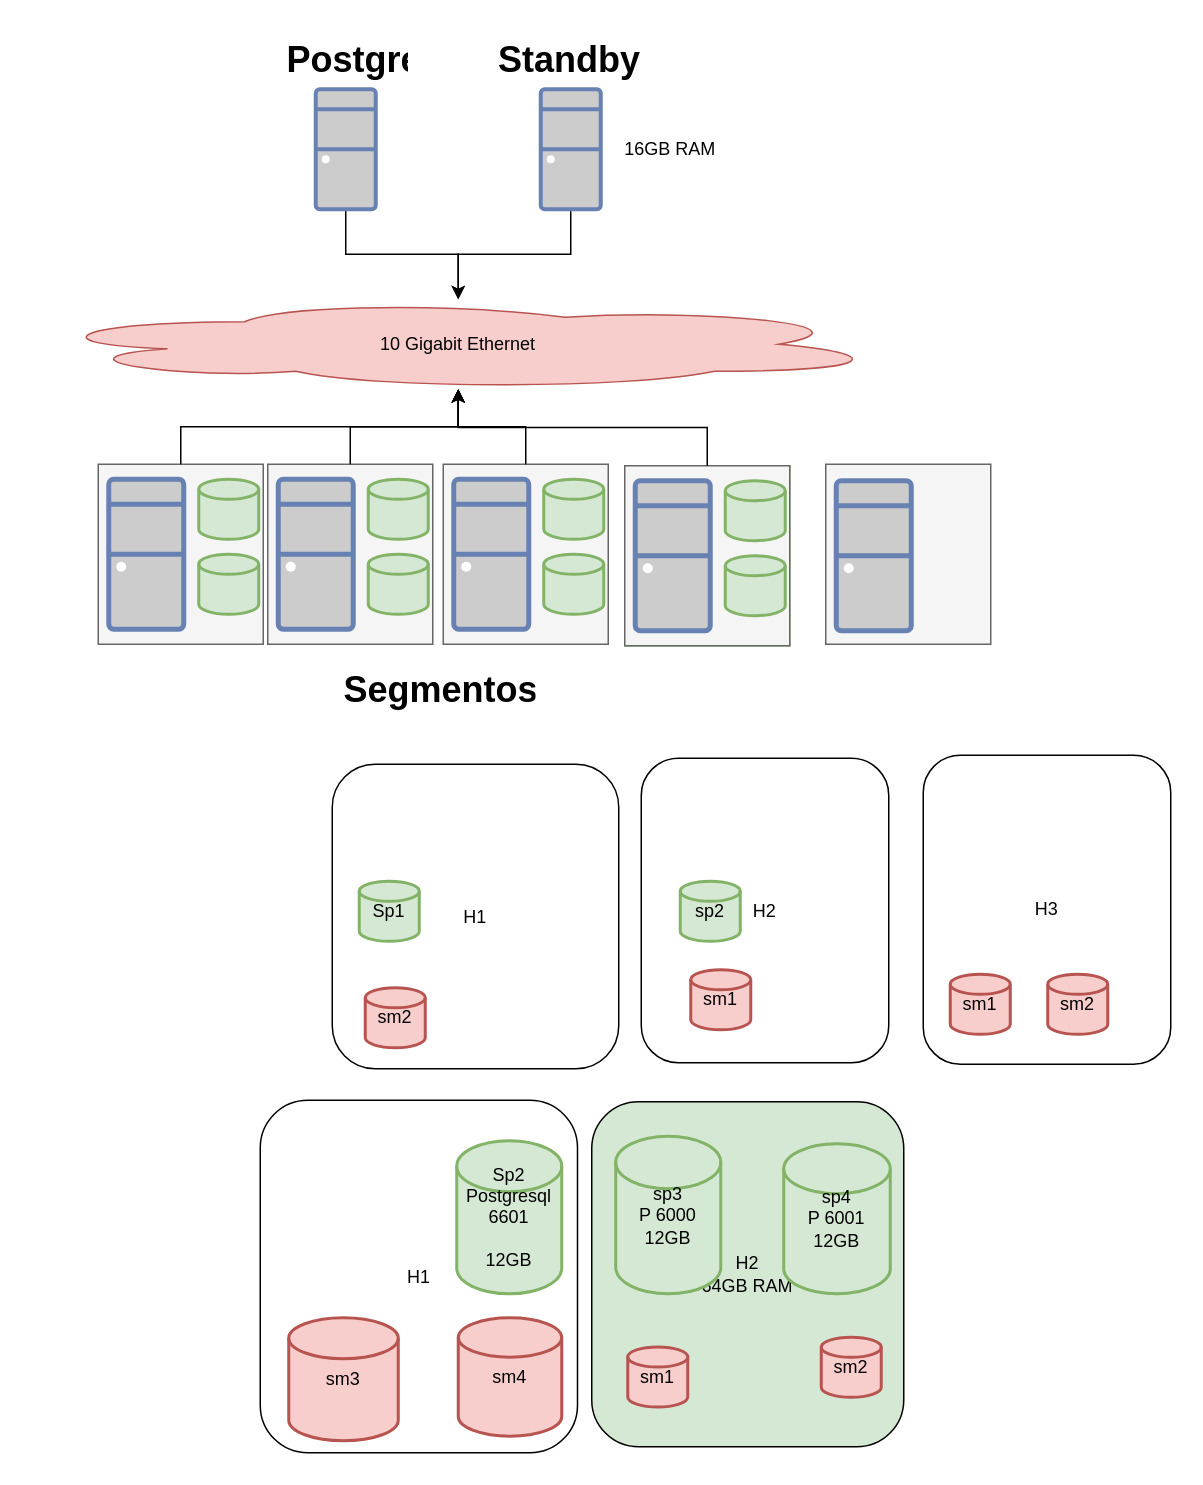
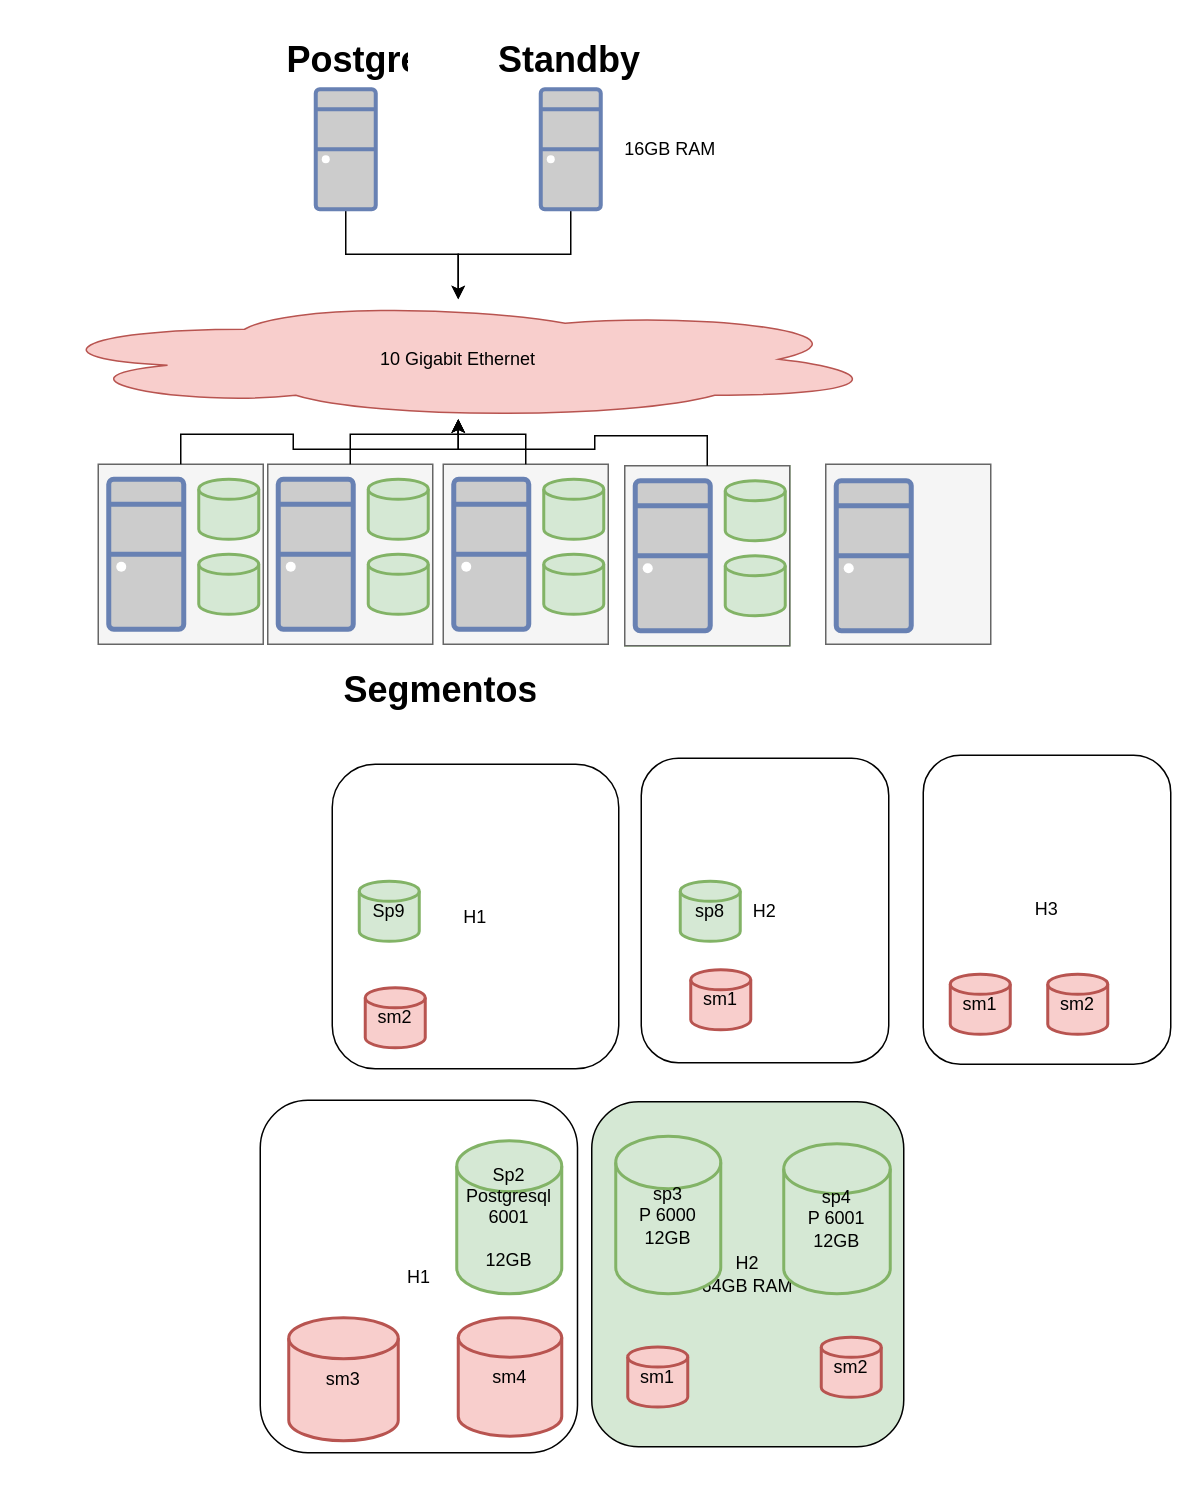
- <mxCell id="21" value="10 Gigabit Ethernet" style="ellipse;shape=cloud;whiteSpace=wrap;html=1;fillColor=#f8cecc;strokeColor=#b85450;" parent="1" vertex="1"><mxGeometry x="20" y="199" width="570" height="60" as="geometry" /></mxCell>
+ <mxCell id="21" value="10 Gigabit Ethernet" style="ellipse;shape=cloud;whiteSpace=wrap;html=1;fillColor=#f8cecc;strokeColor=#b85450;" parent="1" vertex="1"><mxGeometry x="20" y="199" width="570" height="80" as="geometry" /></mxCell>
- <mxCell id="38" value="Sp1" style="strokeWidth=2;html=1;shape=mxgraph.flowchart.database;whiteSpace=wrap;fillColor=#d5e8d4;strokeColor=#82b366;" parent="1" vertex="1"><mxGeometry x="239" y="587" width="40" height="40" as="geometry" /></mxCell>
+ <mxCell id="38" value="Sp9" style="strokeWidth=2;html=1;shape=mxgraph.flowchart.database;whiteSpace=wrap;fillColor=#d5e8d4;strokeColor=#82b366;" parent="1" vertex="1"><mxGeometry x="239" y="587" width="40" height="40" as="geometry" /></mxCell>
- <mxCell id="39" value="sp2" style="strokeWidth=2;html=1;shape=mxgraph.flowchart.database;whiteSpace=wrap;fillColor=#d5e8d4;strokeColor=#82b366;" parent="1" vertex="1"><mxGeometry x="453" y="587" width="40" height="40" as="geometry" /></mxCell>
+ <mxCell id="39" value="sp8" style="strokeWidth=2;html=1;shape=mxgraph.flowchart.database;whiteSpace=wrap;fillColor=#d5e8d4;strokeColor=#82b366;" parent="1" vertex="1"><mxGeometry x="453" y="587" width="40" height="40" as="geometry" /></mxCell>
- <mxCell id="50" value="Sp2&lt;br&gt;Postgresql&lt;br&gt;6601&lt;br&gt;&lt;br&gt;12GB" style="strokeWidth=2;html=1;shape=mxgraph.flowchart.database;whiteSpace=wrap;fillColor=#d5e8d4;strokeColor=#82b366;" parent="1" vertex="1"><mxGeometry x="304" y="760" width="70" height="102" as="geometry" /></mxCell>
+ <mxCell id="50" value="Sp2&lt;br&gt;Postgresql&lt;br&gt;6001&lt;br&gt;&lt;br&gt;12GB" style="strokeWidth=2;html=1;shape=mxgraph.flowchart.database;whiteSpace=wrap;fillColor=#d5e8d4;strokeColor=#82b366;" parent="1" vertex="1"><mxGeometry x="304" y="760" width="70" height="102" as="geometry" /></mxCell>
